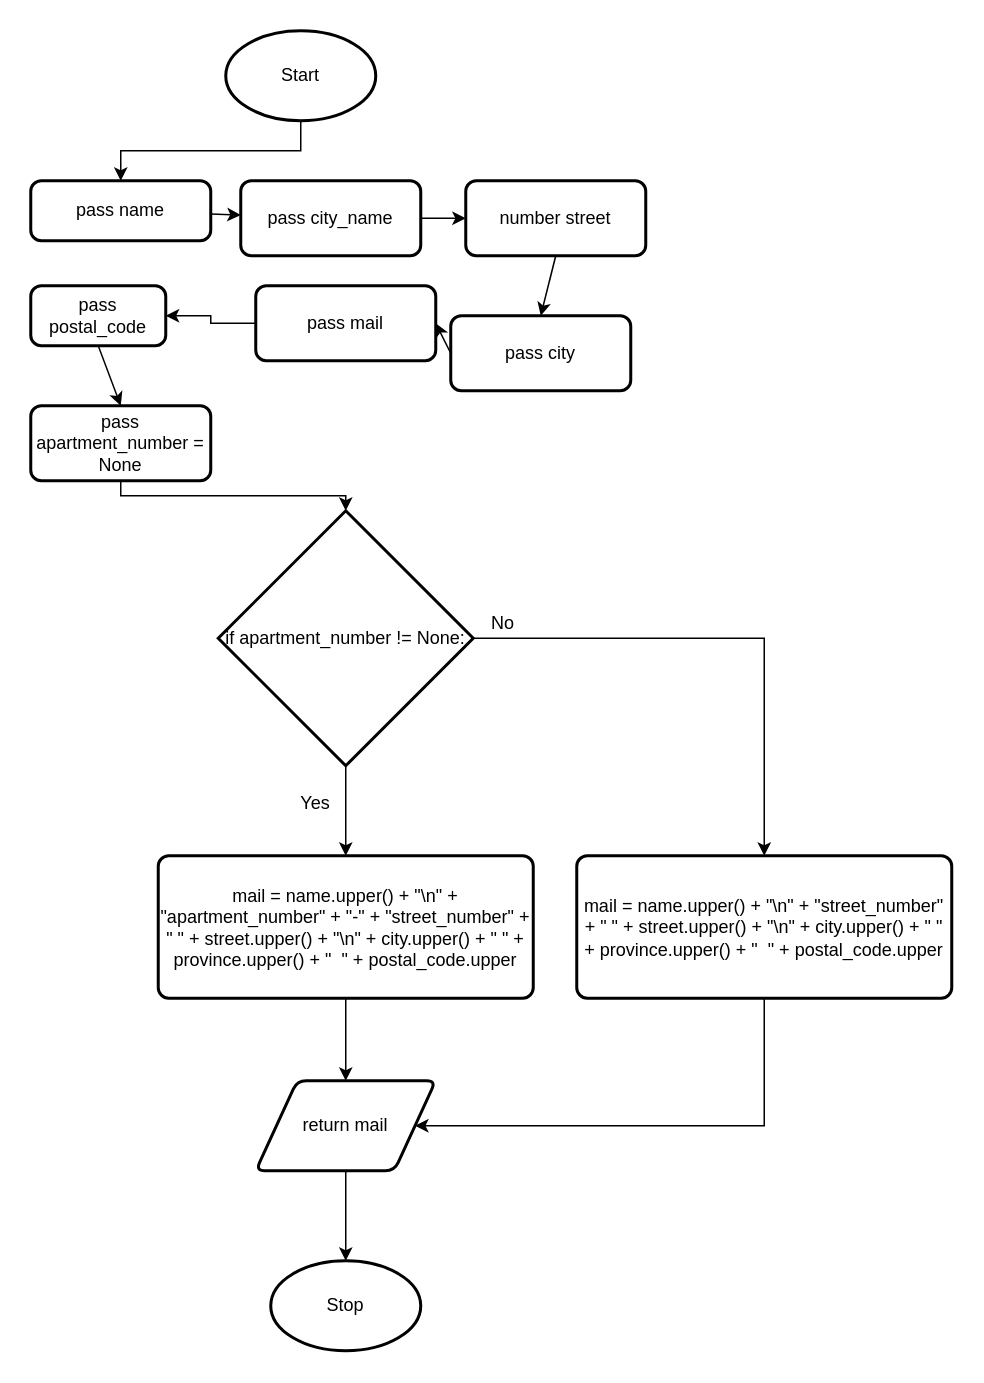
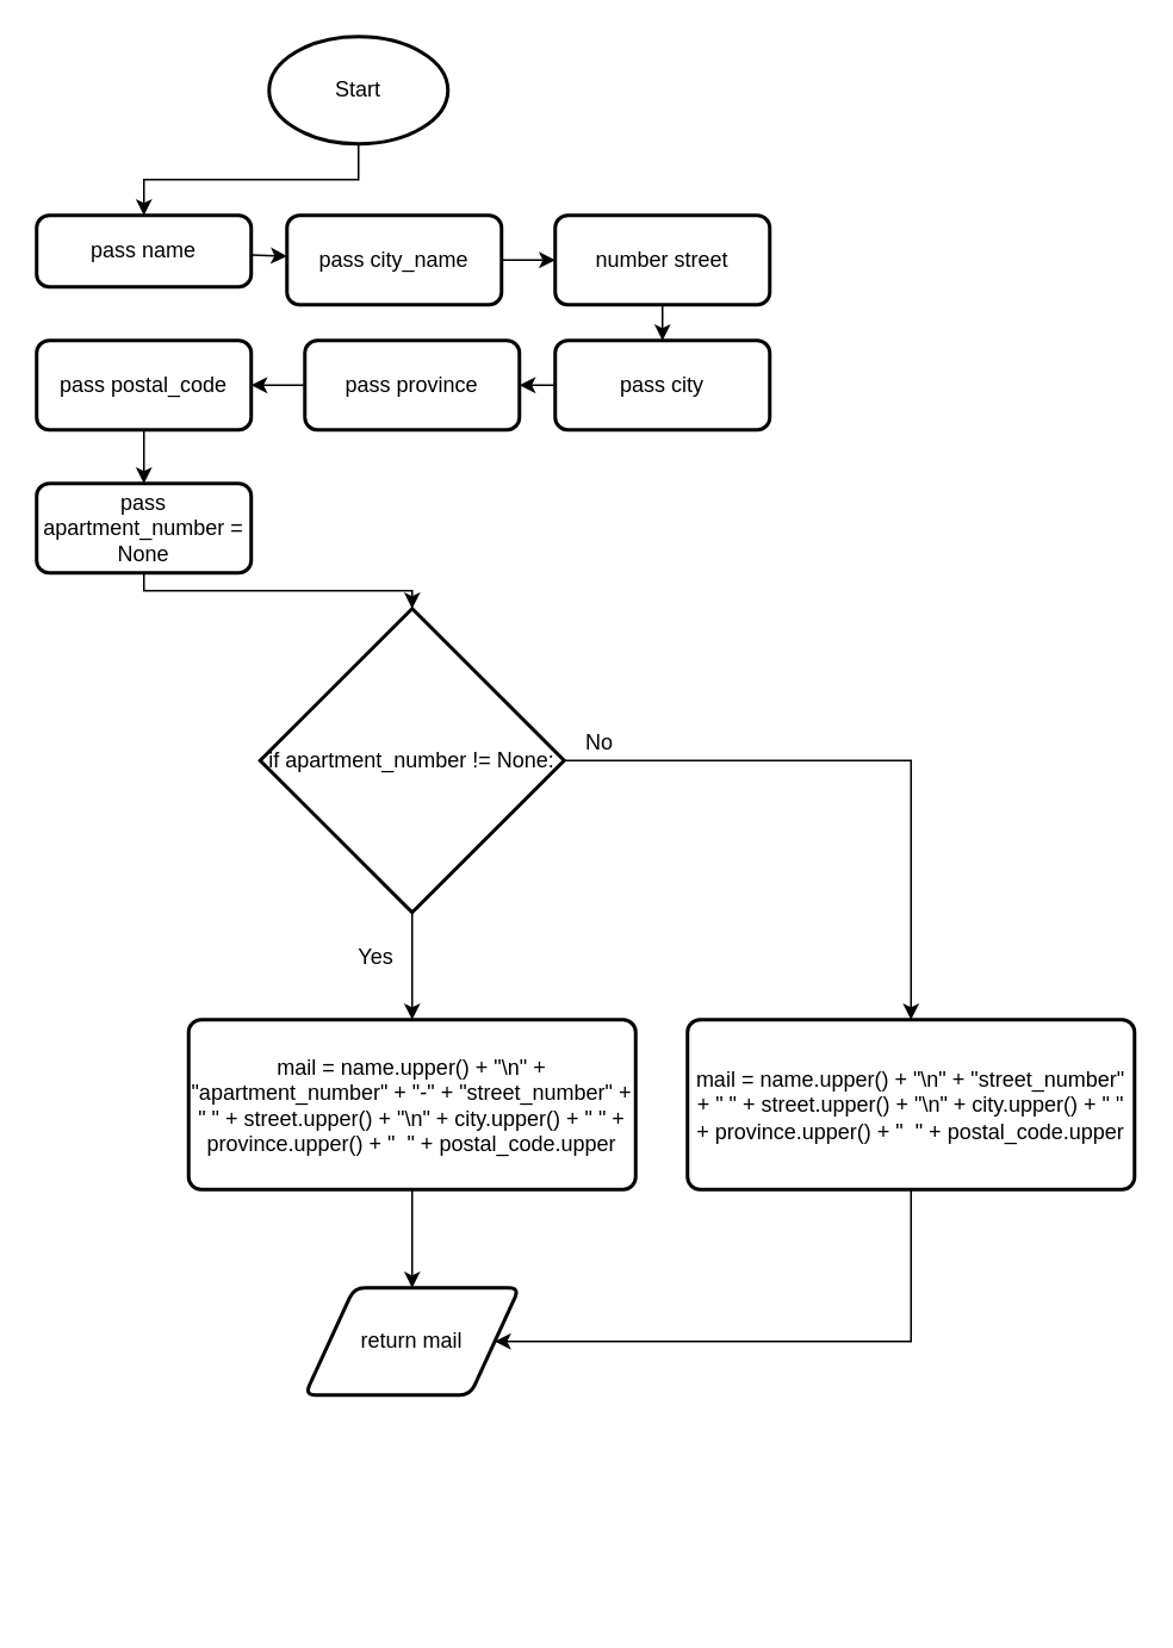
- <mxCell id="14" value="pass postal_code" style="rounded=1;whiteSpace=wrap;html=1;absoluteArcSize=1;arcSize=14;strokeWidth=2;fontFamily=Helvetica;fontSize=12;fontColor=default;fillColor=default;" parent="1" vertex="1"><mxGeometry x="20" y="190" width="90" height="40" as="geometry" /></mxCell>
+ <mxCell id="14" value="pass postal_code" style="rounded=1;whiteSpace=wrap;html=1;absoluteArcSize=1;arcSize=14;strokeWidth=2;fontFamily=Helvetica;fontSize=12;fontColor=default;fillColor=default;" parent="1" vertex="1"><mxGeometry x="20" y="190" width="120" height="50" as="geometry" /></mxCell>
- <mxCell id="12" value="pass mail" style="rounded=1;whiteSpace=wrap;html=1;absoluteArcSize=1;arcSize=14;strokeWidth=2;fontFamily=Helvetica;fontSize=12;fontColor=default;fillColor=default;" parent="1" vertex="1"><mxGeometry x="170" y="190" width="120" height="50" as="geometry" /></mxCell>
+ <mxCell id="12" value="pass province" style="rounded=1;whiteSpace=wrap;html=1;absoluteArcSize=1;arcSize=14;strokeWidth=2;fontFamily=Helvetica;fontSize=12;fontColor=default;fillColor=default;" parent="1" vertex="1"><mxGeometry x="170" y="190" width="120" height="50" as="geometry" /></mxCell>
- <mxCell id="16" value="pass city" style="rounded=1;whiteSpace=wrap;html=1;absoluteArcSize=1;arcSize=14;strokeWidth=2;fontFamily=Helvetica;fontSize=12;fontColor=default;fillColor=default;" vertex="1" parent="1"><mxGeometry x="300" y="210" width="120" height="50" as="geometry" /></mxCell>
+ <mxCell id="16" value="pass city" style="rounded=1;whiteSpace=wrap;html=1;absoluteArcSize=1;arcSize=14;strokeWidth=2;fontFamily=Helvetica;fontSize=12;fontColor=default;fillColor=default;" vertex="1" parent="1"><mxGeometry x="310" y="190" width="120" height="50" as="geometry" /></mxCell>
- <mxCell id="28" style="edgeStyle=orthogonalEdgeStyle;rounded=0;html=1;exitX=0.5;exitY=1;exitDx=0;exitDy=0;entryX=0.5;entryY=0;entryDx=0;entryDy=0;entryPerimeter=0;" edge="1" parent="1" source="29" target="4"><mxGeometry relative="1" as="geometry" /></mxCell>
- <mxCell id="4" value="Stop" style="strokeWidth=2;html=1;shape=mxgraph.flowchart.start_1;whiteSpace=wrap;" parent="1" vertex="1"><mxGeometry x="180" y="840" width="100" height="60" as="geometry" /></mxCell>
